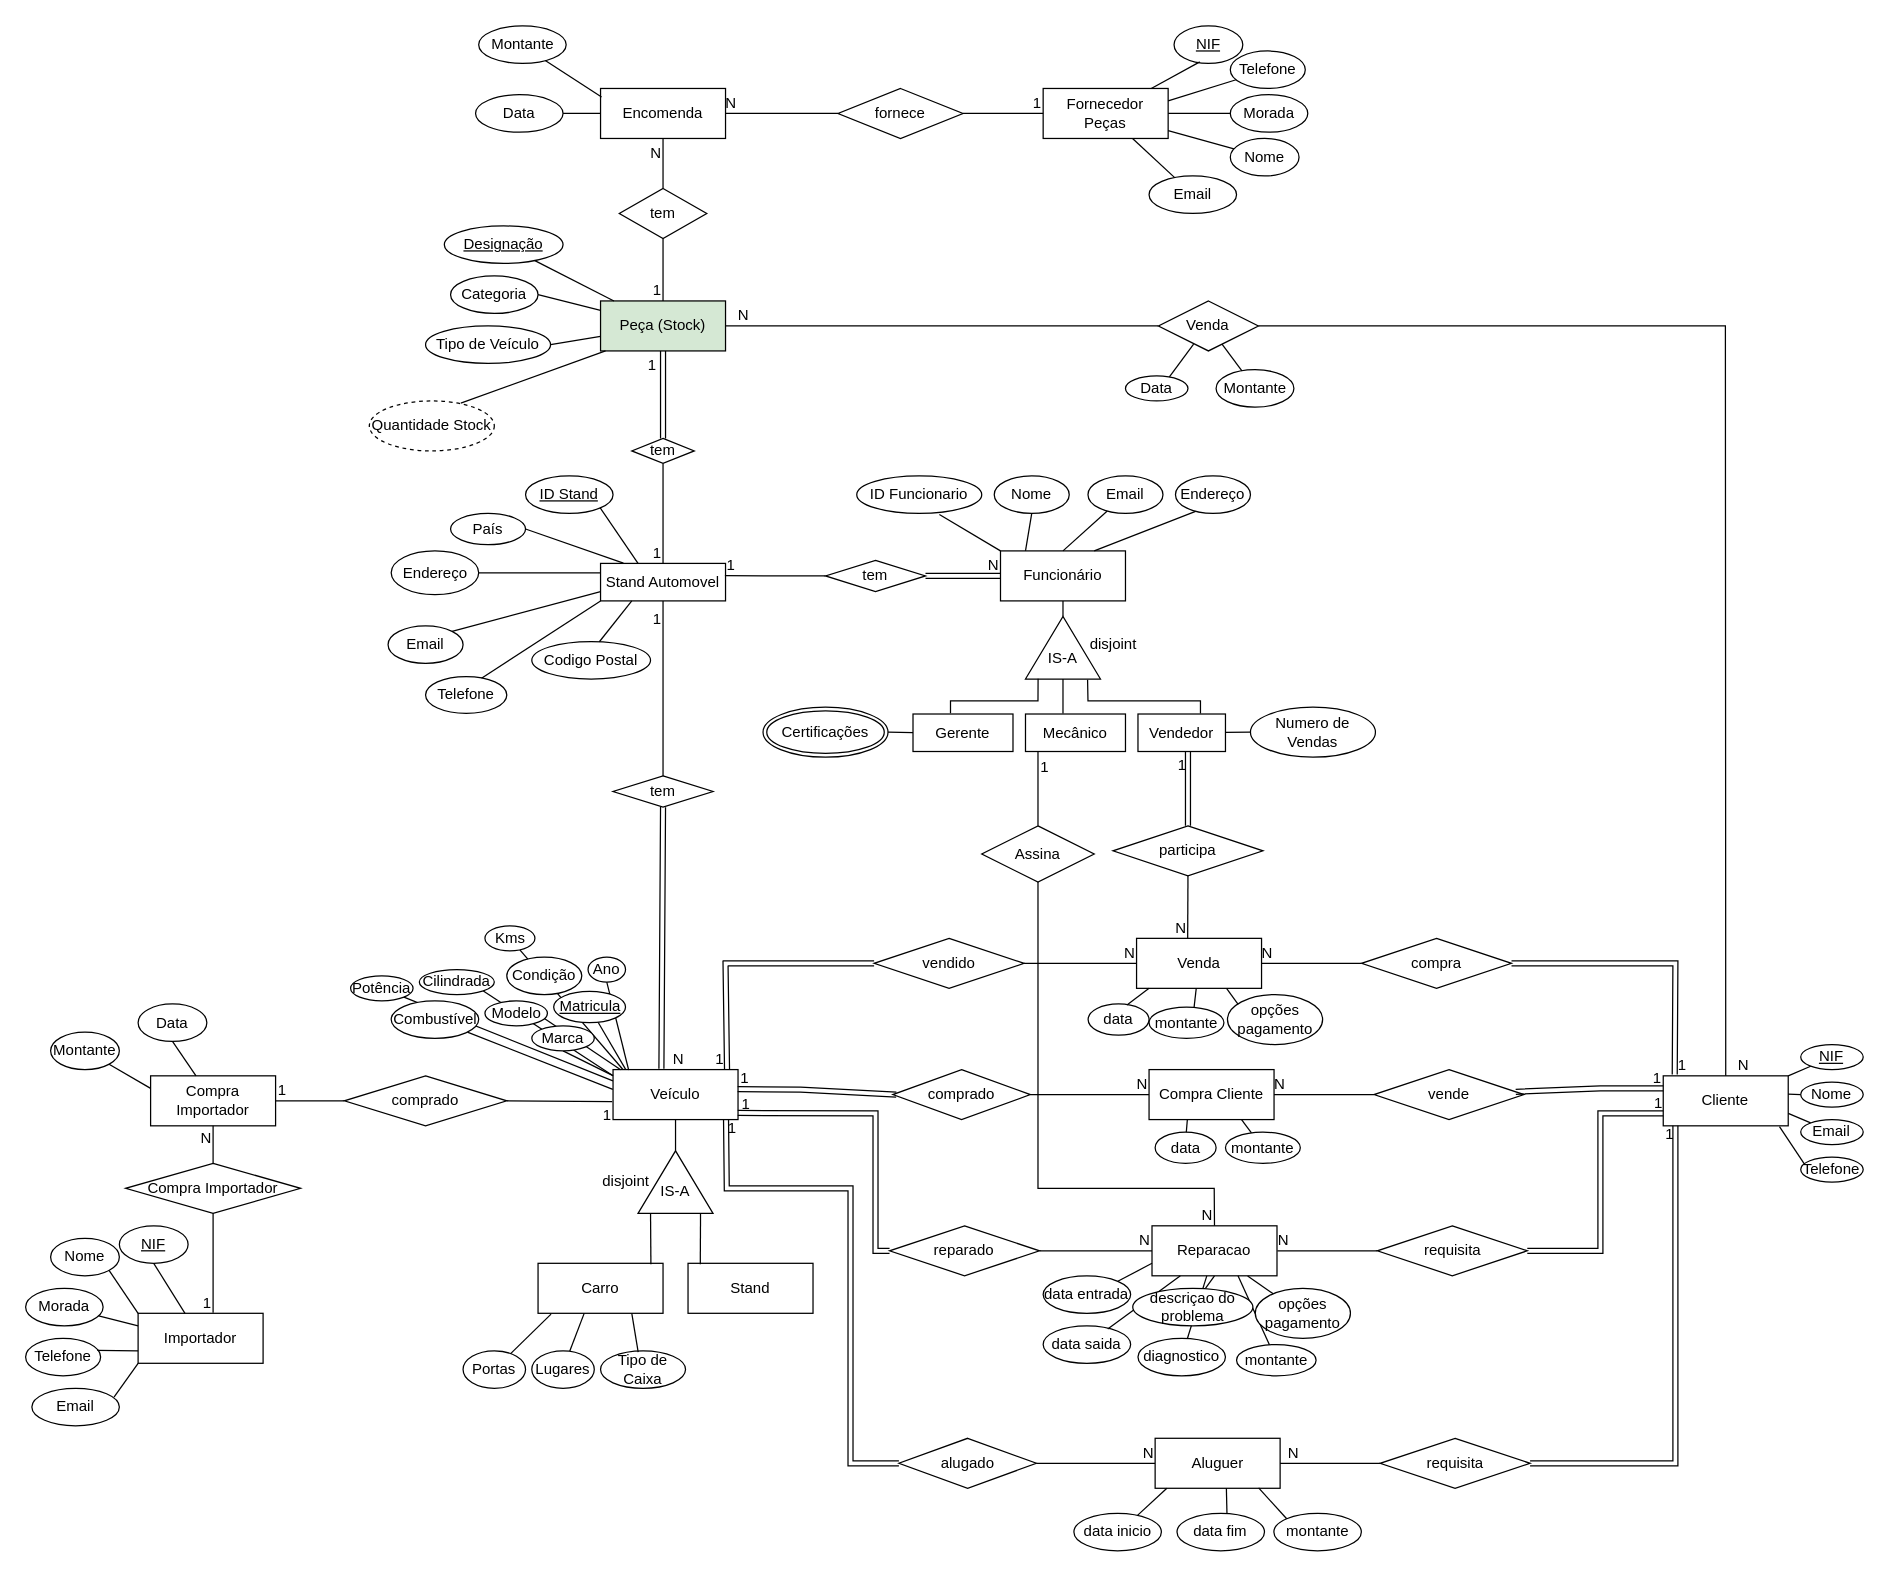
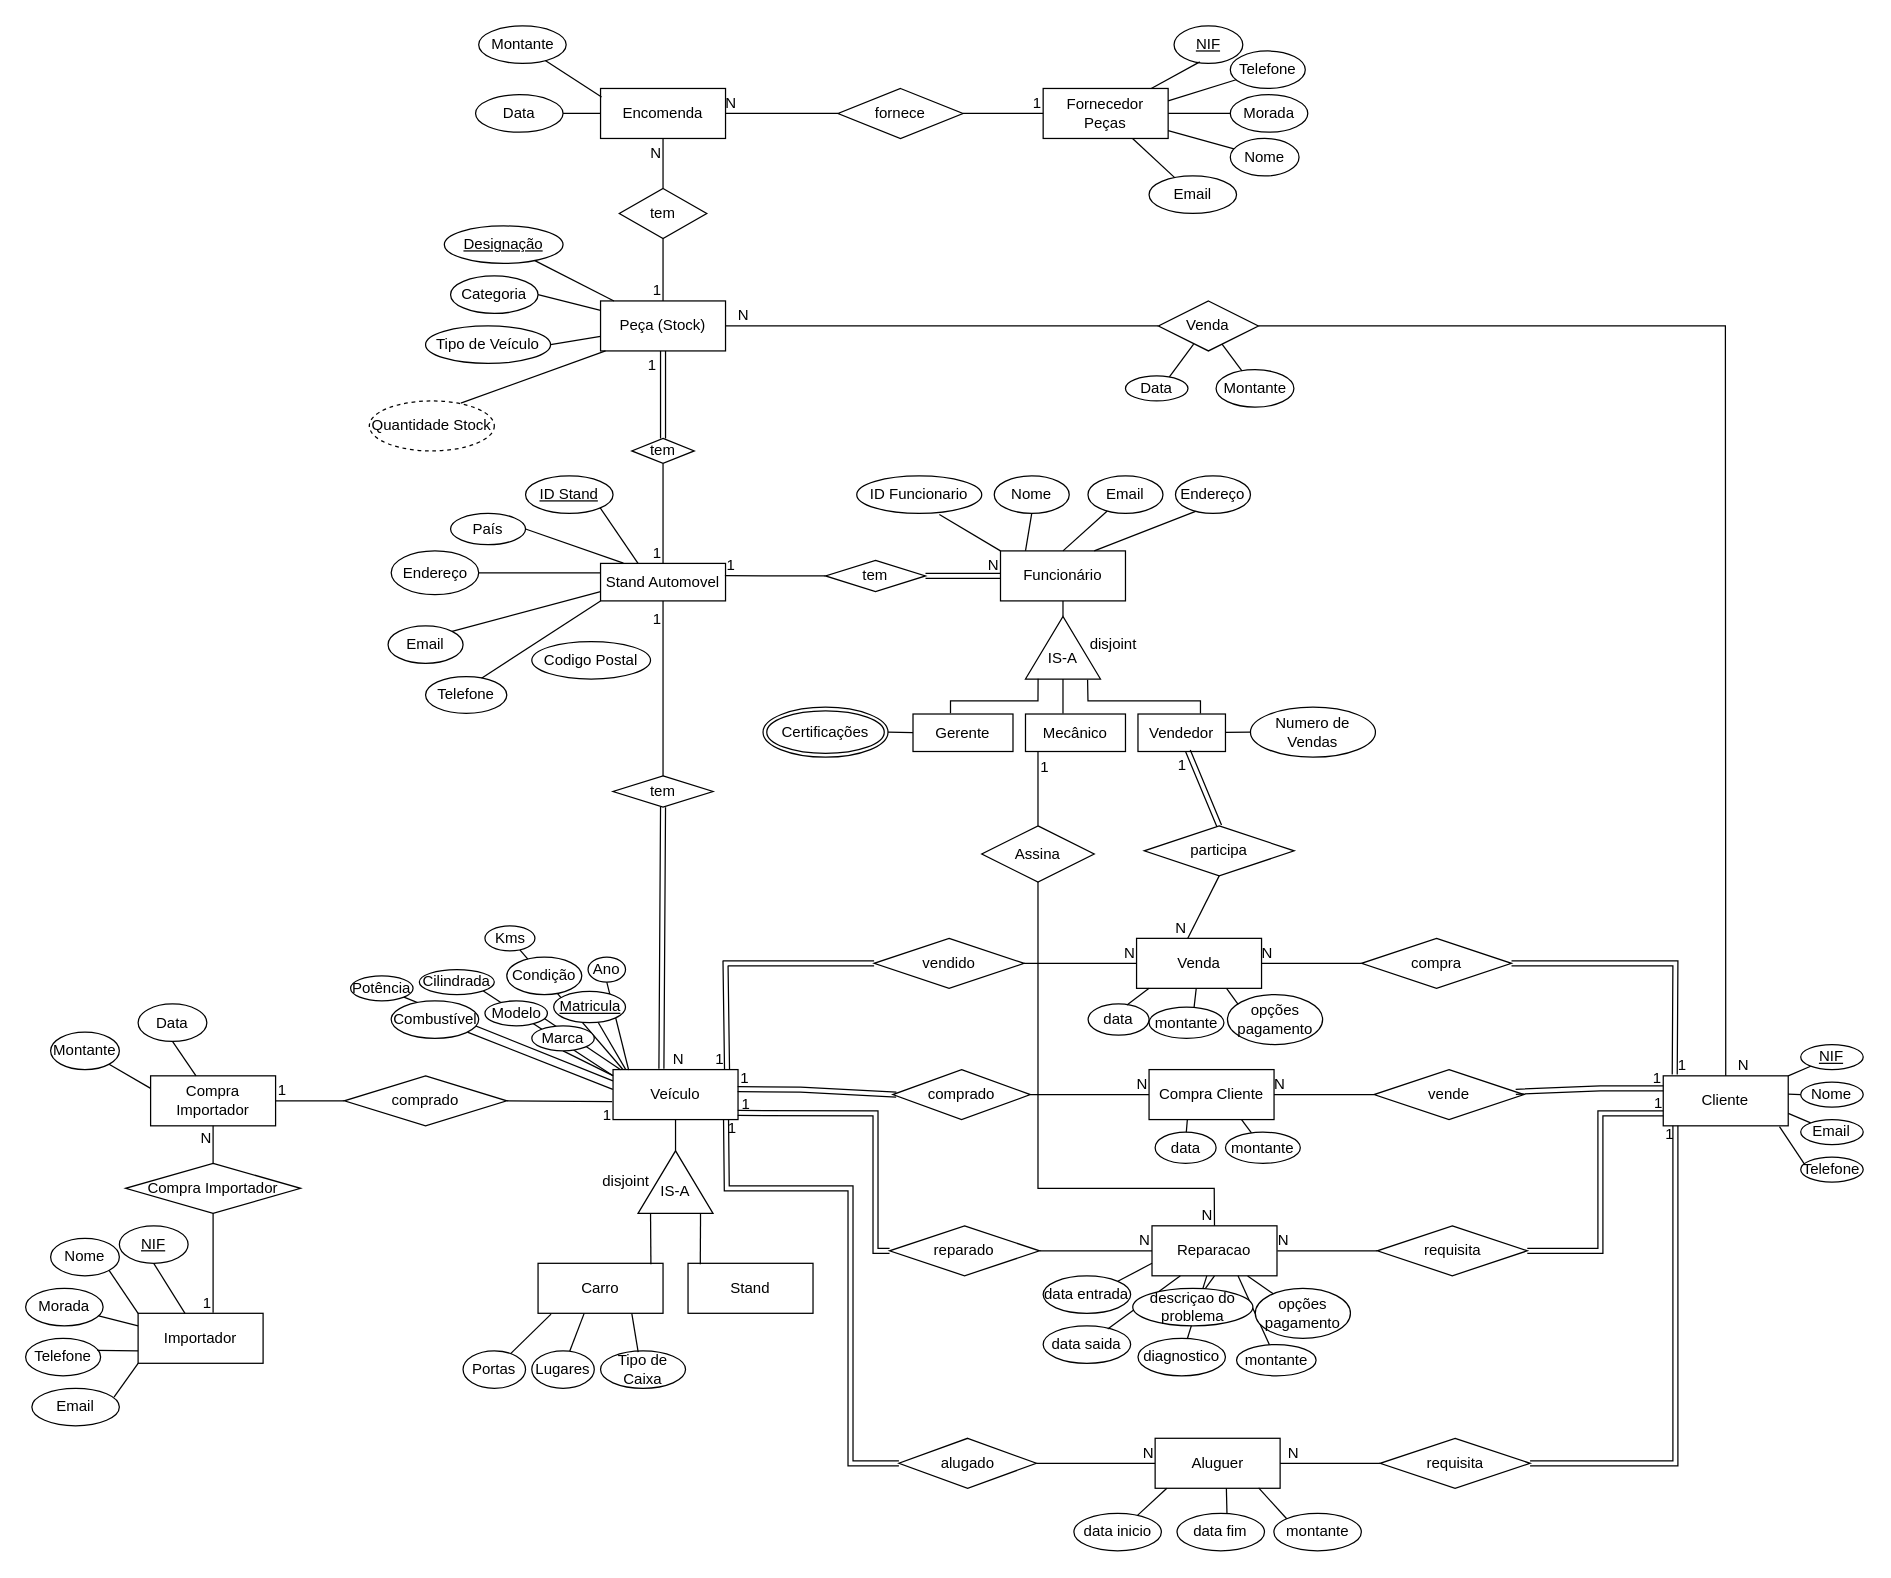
- <mxCell id="47" value="Peça (Stock)" style="whiteSpace=wrap;html=1;align=center;fillColor=#d5e8d4;" parent="1" vertex="1"><mxGeometry x="480" y="240" width="100" height="40" as="geometry" /></mxCell>
+ <mxCell id="47" value="Peça (Stock)" style="whiteSpace=wrap;html=1;align=center;" parent="1" vertex="1"><mxGeometry x="480" y="240" width="100" height="40" as="geometry" /></mxCell>
- <mxCell id="18" value="" style="endArrow=none;html=1;rounded=0;entryX=0.25;entryY=1;entryDx=0;entryDy=0;exitX=0.569;exitY=0.006;exitDx=0;exitDy=0;exitPerimeter=0;" parent="1" source="6" target="2" edge="1"><mxGeometry relative="1" as="geometry"><mxPoint x="490" y="530" as="sourcePoint" /><mxPoint x="490" y="490" as="targetPoint" /></mxGeometry></mxCell>
- <mxCell id="130" value="participa" style="shape=rhombus;perimeter=rhombusPerimeter;whiteSpace=wrap;html=1;align=center;" parent="1" vertex="1"><mxGeometry x="890" y="660" width="120" height="40" as="geometry" /></mxCell>
+ <mxCell id="130" value="participa" style="shape=rhombus;perimeter=rhombusPerimeter;whiteSpace=wrap;html=1;align=center;" parent="1" vertex="1"><mxGeometry x="915" y="660" width="120" height="40" as="geometry" /></mxCell>
